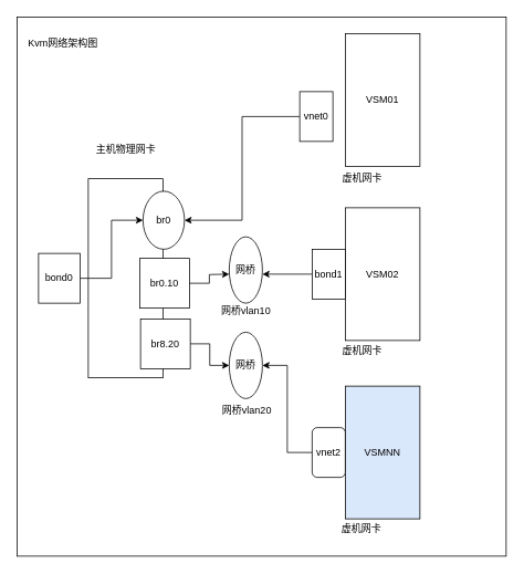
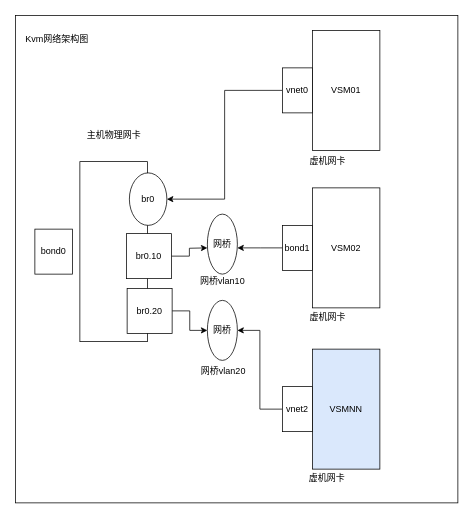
- <mxCell id="11" value="vnet0" style="rounded=0;whiteSpace=wrap;html=1;" vertex="1" parent="1"><mxGeometry x="361" y="110" width="40" height="60" as="geometry" /></mxCell>
+ <mxCell id="11" value="vnet0" style="rounded=0;whiteSpace=wrap;html=1;" vertex="1" parent="1"><mxGeometry x="376" y="90" width="40" height="60" as="geometry" /></mxCell>
- <mxCell id="4" value="" style="edgeStyle=orthogonalEdgeStyle;rounded=0;orthogonalLoop=1;jettySize=auto;html=1;entryX=0;entryY=0.5;entryDx=0;entryDy=0;" edge="1" parent="1" source="5" target="28"><mxGeometry relative="1" as="geometry"><mxPoint x="176" y="275" as="targetPoint" /></mxGeometry></mxCell>
- <mxCell id="18" value="br8.20" style="rounded=0;whiteSpace=wrap;html=1;" vertex="1" parent="1"><mxGeometry x="169" y="384" width="60" height="60" as="geometry" /></mxCell>
+ <mxCell id="18" value="br0.20" style="rounded=0;whiteSpace=wrap;html=1;" vertex="1" parent="1"><mxGeometry x="169" y="384" width="60" height="60" as="geometry" /></mxCell>
- <mxCell id="14" value="vnet2" style="whiteSpace=wrap;html=1;rounded=1;" vertex="1" parent="1"><mxGeometry x="376" y="515" width="40" height="60" as="geometry" /></mxCell>
+ <mxCell id="14" value="vnet2" style="rounded=0;whiteSpace=wrap;html=1;" vertex="1" parent="1"><mxGeometry x="376" y="515" width="40" height="60" as="geometry" /></mxCell>
